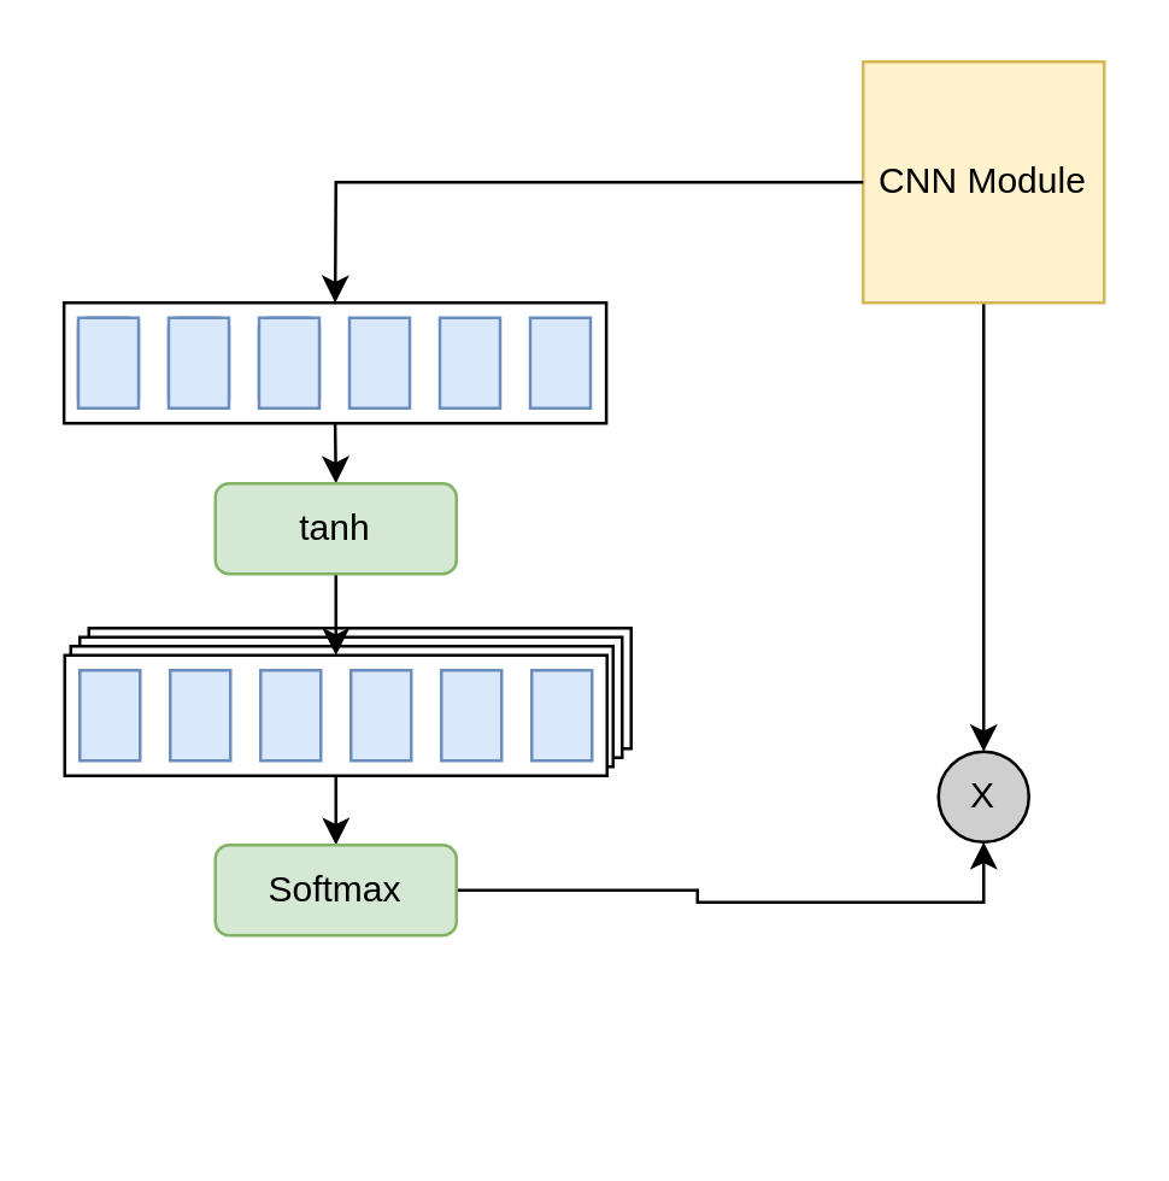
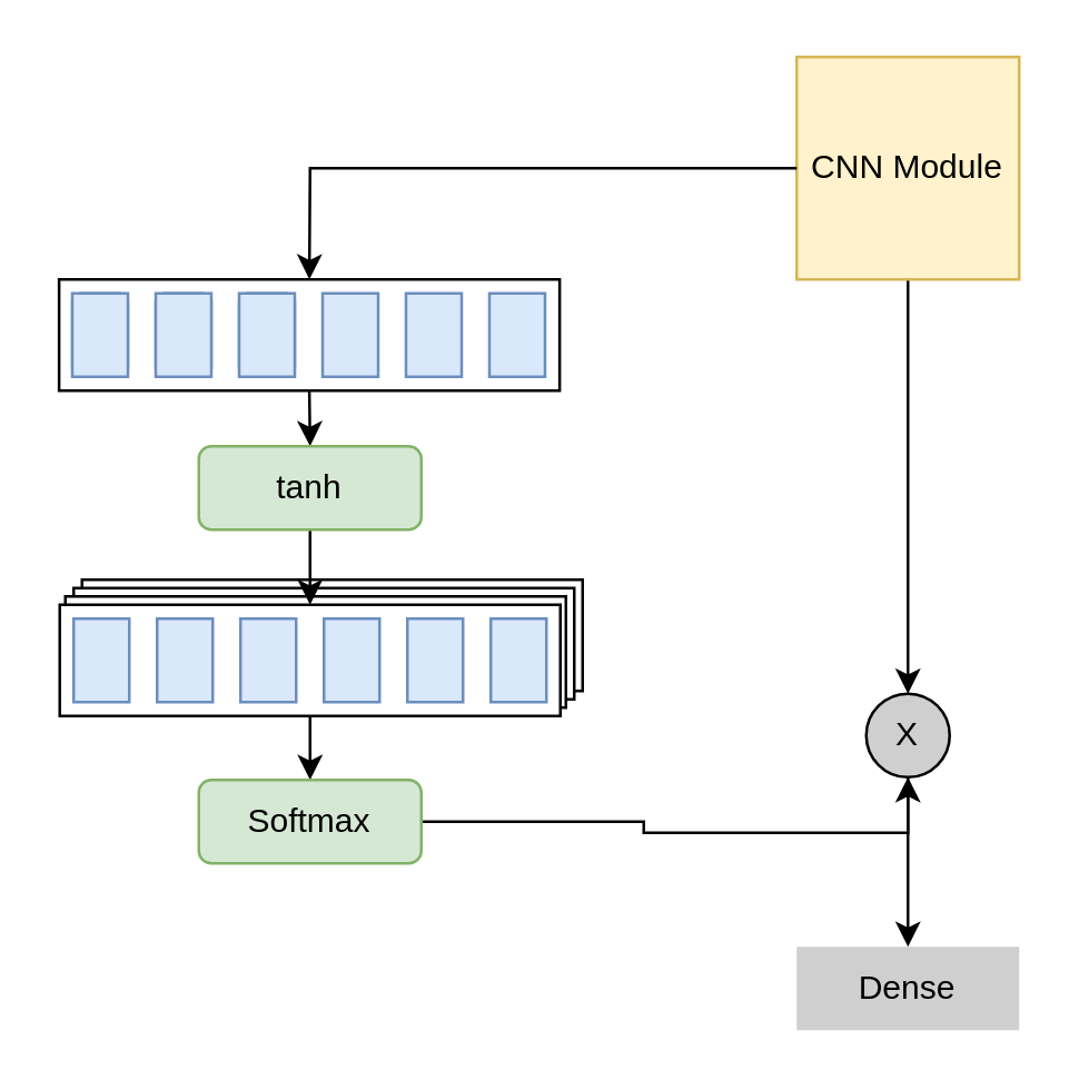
+ <mxCell id="17" style="edgeStyle=orthogonalEdgeStyle;rounded=0;jumpSize=0;orthogonalLoop=1;jettySize=auto;html=1;entryX=0.5;entryY=0;entryDx=0;entryDy=0;" parent="1" source="18" target="7" edge="1"><mxGeometry relative="1" as="geometry" /></mxCell>
+ <mxCell id="7" value="Dense" style="rounded=0;whiteSpace=wrap;html=1;strokeColor=none;fillColor=#CFCFCF;" parent="1" vertex="1"><mxGeometry x="286" y="340" width="80" height="30" as="geometry" /></mxCell>
